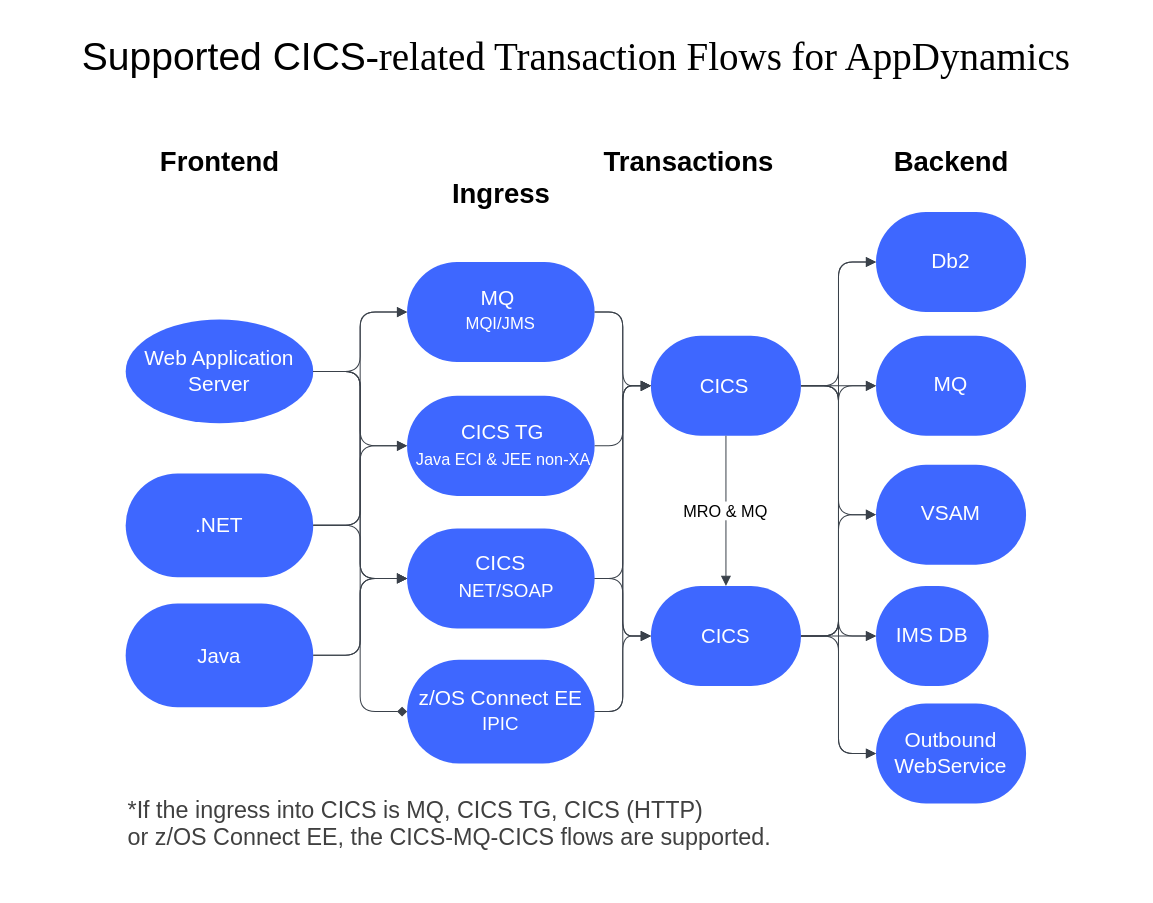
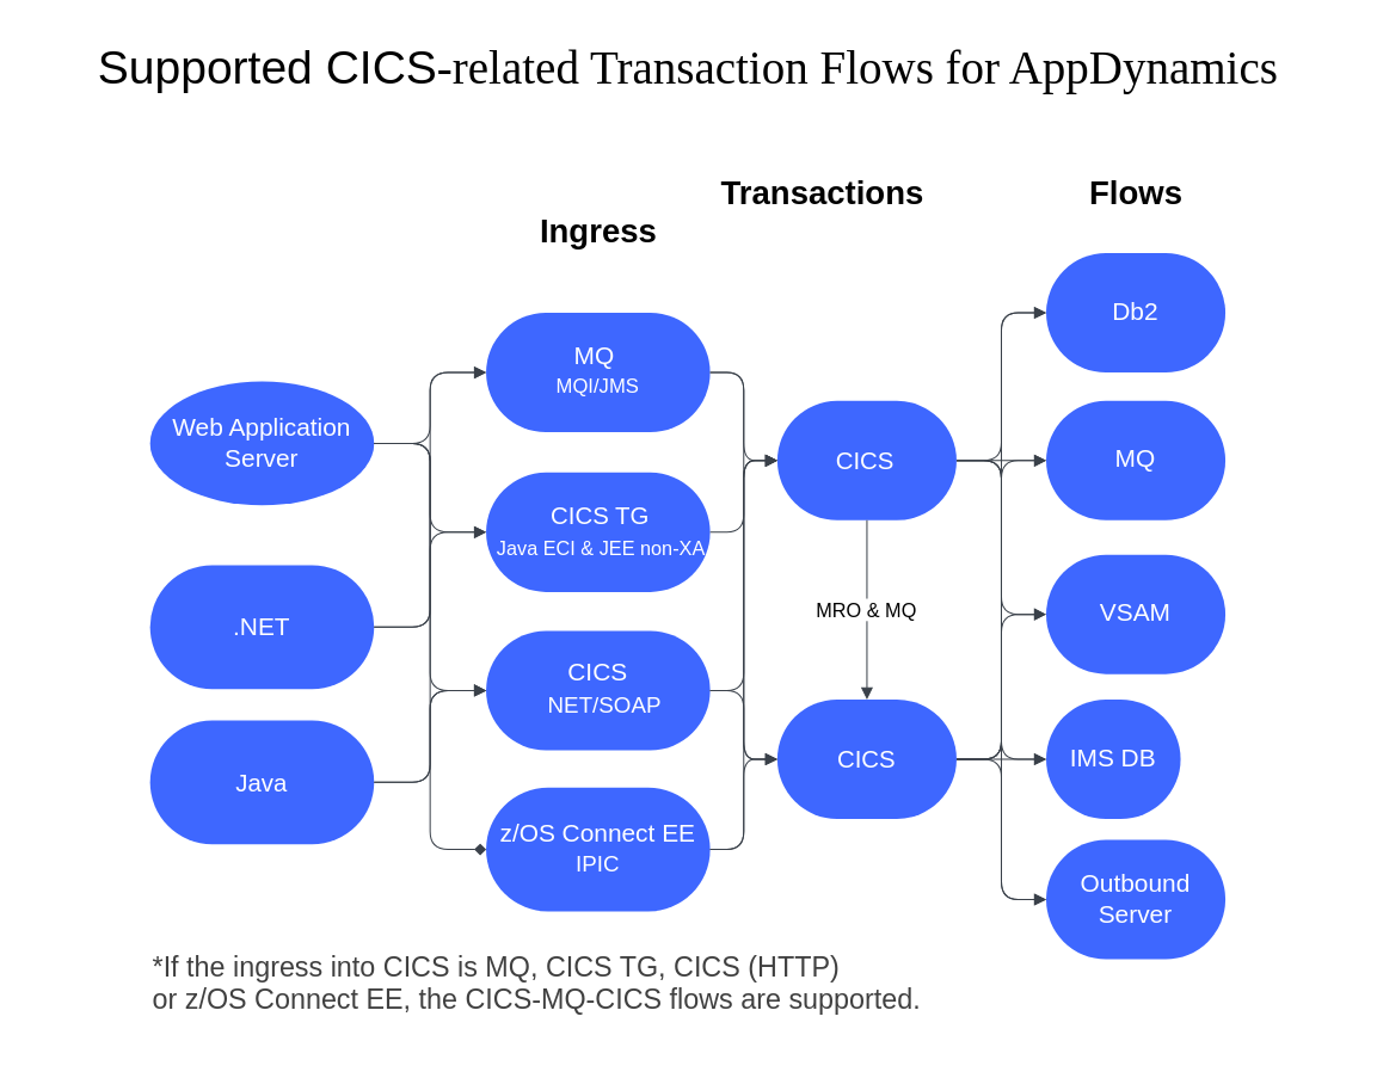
- <mxCell id="44" value="&lt;font color=&quot;#000000&quot; style=&quot;font-size: 22px;&quot;&gt;Frontend&lt;br style=&quot;font-size: 22px;&quot;&gt;&lt;/font&gt;" style="text;html=1;align=center;verticalAlign=middle;resizable=0;points=[];autosize=1;strokeColor=none;fillColor=none;fontSize=22;fontFamily=Helvetica;fontColor=#ffffff;fontStyle=1" vertex="1" parent="1"><mxGeometry x="115" y="110" width="120" height="40" as="geometry" /></mxCell>
- <mxCell id="47" value="&lt;font color=&quot;#000000&quot; style=&quot;font-size: 22px;&quot;&gt;Backend&lt;br style=&quot;font-size: 22px;&quot;&gt;&lt;/font&gt;" style="text;html=1;align=center;verticalAlign=middle;resizable=0;points=[];autosize=1;strokeColor=none;fillColor=none;fontSize=22;fontFamily=Helvetica;fontColor=#ffffff;fontStyle=1" vertex="1" parent="1"><mxGeometry x="700" y="110" width="120" height="40" as="geometry" /></mxCell>
+ <mxCell id="47" value="&lt;font color=&quot;#000000&quot; style=&quot;font-size: 22px;&quot;&gt;Flows&lt;br style=&quot;font-size: 22px;&quot;&gt;&lt;/font&gt;" style="text;html=1;align=center;verticalAlign=middle;resizable=0;points=[];autosize=1;strokeColor=none;fillColor=none;fontSize=22;fontFamily=Helvetica;fontColor=#ffffff;fontStyle=1" vertex="1" parent="1"><mxGeometry x="700" y="110" width="120" height="40" as="geometry" /></mxCell>
- <mxCell id="19" value="" style="html=1;jettySize=18;whiteSpace=wrap;fontSize=13;strokeColor=#3a414a;strokeOpacity=100;strokeWidth=0.8;rounded=1;arcSize=24;edgeStyle=orthogonalEdgeStyle;startArrow=none;endArrow=block;endFill=1;exitX=1;exitY=0.5;exitPerimeter=0;entryX=0;entryY=0.5;entryPerimeter=0;lucidId=EAR44bONrdMc;" edge="1" parent="1" source="4" target="3"><mxGeometry width="100" height="100" relative="1" as="geometry"><Array as="points" /></mxGeometry></mxCell>
- <mxCell id="6" value="Outbound WebService" style="html=1;overflow=block;blockSpacing=1;whiteSpace=wrap;rounded=1;arcSize=50;fontSize=16.7;fontColor=#ffffff;spacing=3.8;strokeOpacity=0;fillOpacity=100;fillColor=#3e67ff;strokeWidth=0.8;lucidId=loR4bmjswvyZ;" vertex="1" parent="1"><mxGeometry x="700" y="562" width="120" height="80" as="geometry" /></mxCell>
+ <mxCell id="6" value="Outbound Server" style="html=1;overflow=block;blockSpacing=1;whiteSpace=wrap;rounded=1;arcSize=50;fontSize=16.7;fontColor=#ffffff;spacing=3.8;strokeOpacity=0;fillOpacity=100;fillColor=#3e67ff;strokeWidth=0.8;lucidId=loR4bmjswvyZ;" vertex="1" parent="1"><mxGeometry x="700" y="562" width="120" height="80" as="geometry" /></mxCell>
